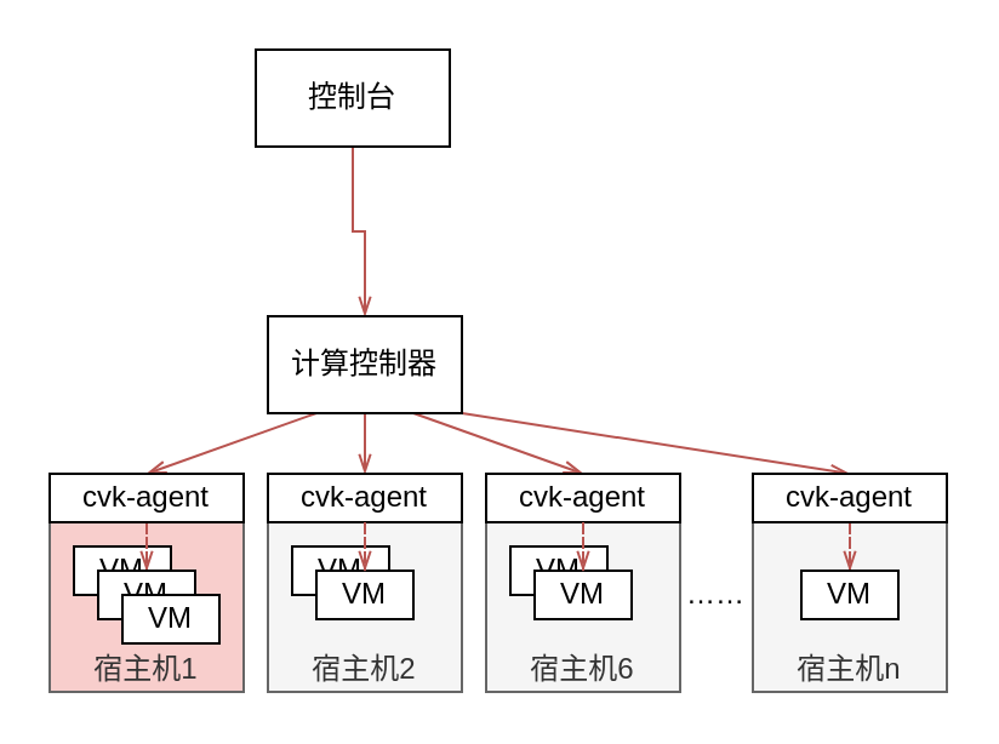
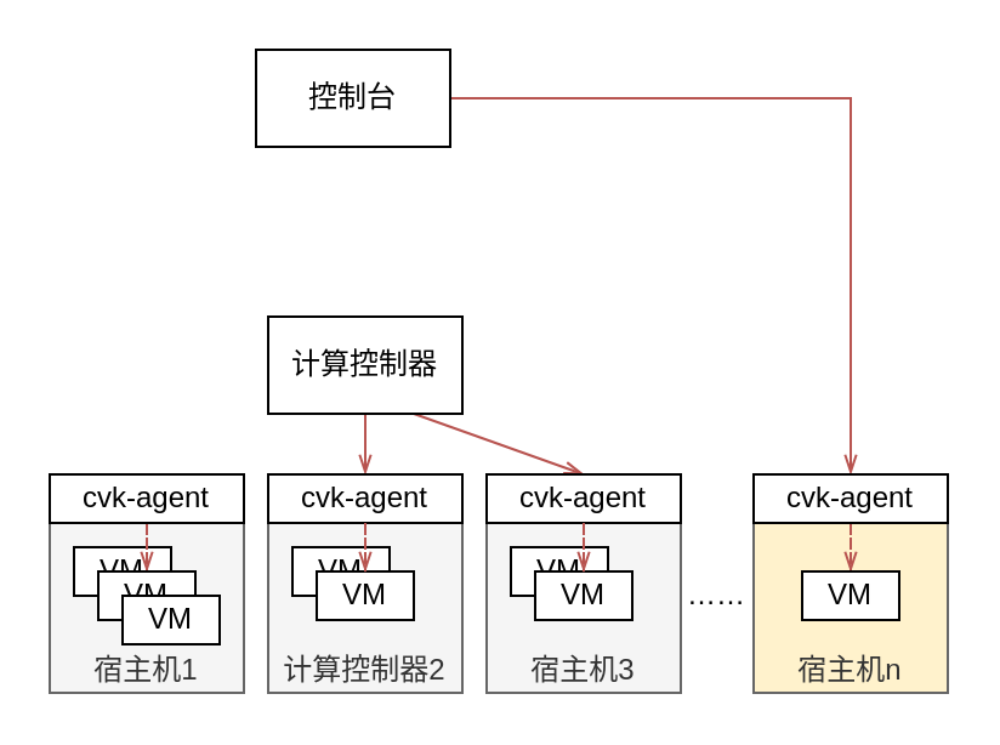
- <mxCell id="4" style="edgeStyle=orthogonalEdgeStyle;rounded=0;orthogonalLoop=1;jettySize=auto;html=1;entryX=0.5;entryY=0;entryDx=0;entryDy=0;endArrow=openThin;endFill=0;fillColor=#f8cecc;strokeColor=#b85450;" edge="1" parent="1" source="5" target="10"><mxGeometry relative="1" as="geometry" /></mxCell>
+ <mxCell id="4" style="edgeStyle=orthogonalEdgeStyle;rounded=0;orthogonalLoop=1;jettySize=auto;html=1;endArrow=openThin;endFill=0;fillColor=#f8cecc;strokeColor=#b85450;" edge="1" parent="1" source="5" target="13"><mxGeometry relative="1" as="geometry" /></mxCell>
- <mxCell id="6" style="rounded=0;orthogonalLoop=1;jettySize=auto;html=1;entryX=0.5;entryY=0;entryDx=0;entryDy=0;exitX=0.25;exitY=1;exitDx=0;exitDy=0;endArrow=openThin;endFill=0;fillColor=#f8cecc;strokeColor=#b85450;" edge="1" parent="1" source="10" target="2"><mxGeometry relative="1" as="geometry" /></mxCell>
- <mxCell id="9" style="rounded=0;orthogonalLoop=1;jettySize=auto;html=1;entryX=0.5;entryY=0;entryDx=0;entryDy=0;exitX=1;exitY=1;exitDx=0;exitDy=0;endArrow=openThin;endFill=0;fillColor=#f8cecc;strokeColor=#b85450;" edge="1" parent="1" source="10" target="13"><mxGeometry relative="1" as="geometry" /></mxCell>
- <mxCell id="2" value="宿主机1" style="rounded=0;whiteSpace=wrap;html=1;verticalAlign=bottom;fillColor=#f8cecc;fontColor=#333333;strokeColor=#666666;" vertex="1" parent="1"><mxGeometry x="20" y="195" width="80" height="90" as="geometry" /></mxCell>
+ <mxCell id="2" value="宿主机1" style="rounded=0;whiteSpace=wrap;html=1;verticalAlign=bottom;fillColor=#f5f5f5;fontColor=#333333;strokeColor=#666666;" vertex="1" parent="1"><mxGeometry x="20" y="195" width="80" height="90" as="geometry" /></mxCell>
- <mxCell id="11" value="宿主机2" style="rounded=0;whiteSpace=wrap;html=1;verticalAlign=bottom;fillColor=#f5f5f5;fontColor=#333333;strokeColor=#666666;" vertex="1" parent="1"><mxGeometry x="110" y="195" width="80" height="90" as="geometry" /></mxCell>
+ <mxCell id="11" value="计算控制器2" style="rounded=0;whiteSpace=wrap;html=1;verticalAlign=bottom;fillColor=#f5f5f5;fontColor=#333333;strokeColor=#666666;" vertex="1" parent="1"><mxGeometry x="110" y="195" width="80" height="90" as="geometry" /></mxCell>
- <mxCell id="12" value="宿主机6" style="rounded=0;whiteSpace=wrap;html=1;verticalAlign=bottom;fillColor=#f5f5f5;fontColor=#333333;strokeColor=#666666;" vertex="1" parent="1"><mxGeometry x="200" y="195" width="80" height="90" as="geometry" /></mxCell>
+ <mxCell id="12" value="宿主机3" style="rounded=0;whiteSpace=wrap;html=1;verticalAlign=bottom;fillColor=#f5f5f5;fontColor=#333333;strokeColor=#666666;" vertex="1" parent="1"><mxGeometry x="200" y="195" width="80" height="90" as="geometry" /></mxCell>
- <mxCell id="13" value="宿主机n" style="rounded=0;whiteSpace=wrap;html=1;verticalAlign=bottom;fillColor=#f5f5f5;fontColor=#333333;strokeColor=#666666;" vertex="1" parent="1"><mxGeometry x="310" y="195" width="80" height="90" as="geometry" /></mxCell>
+ <mxCell id="13" value="宿主机n" style="rounded=0;whiteSpace=wrap;html=1;verticalAlign=bottom;fillColor=#fff2cc;fontColor=#333333;strokeColor=#666666;" vertex="1" parent="1"><mxGeometry x="310" y="195" width="80" height="90" as="geometry" /></mxCell>
